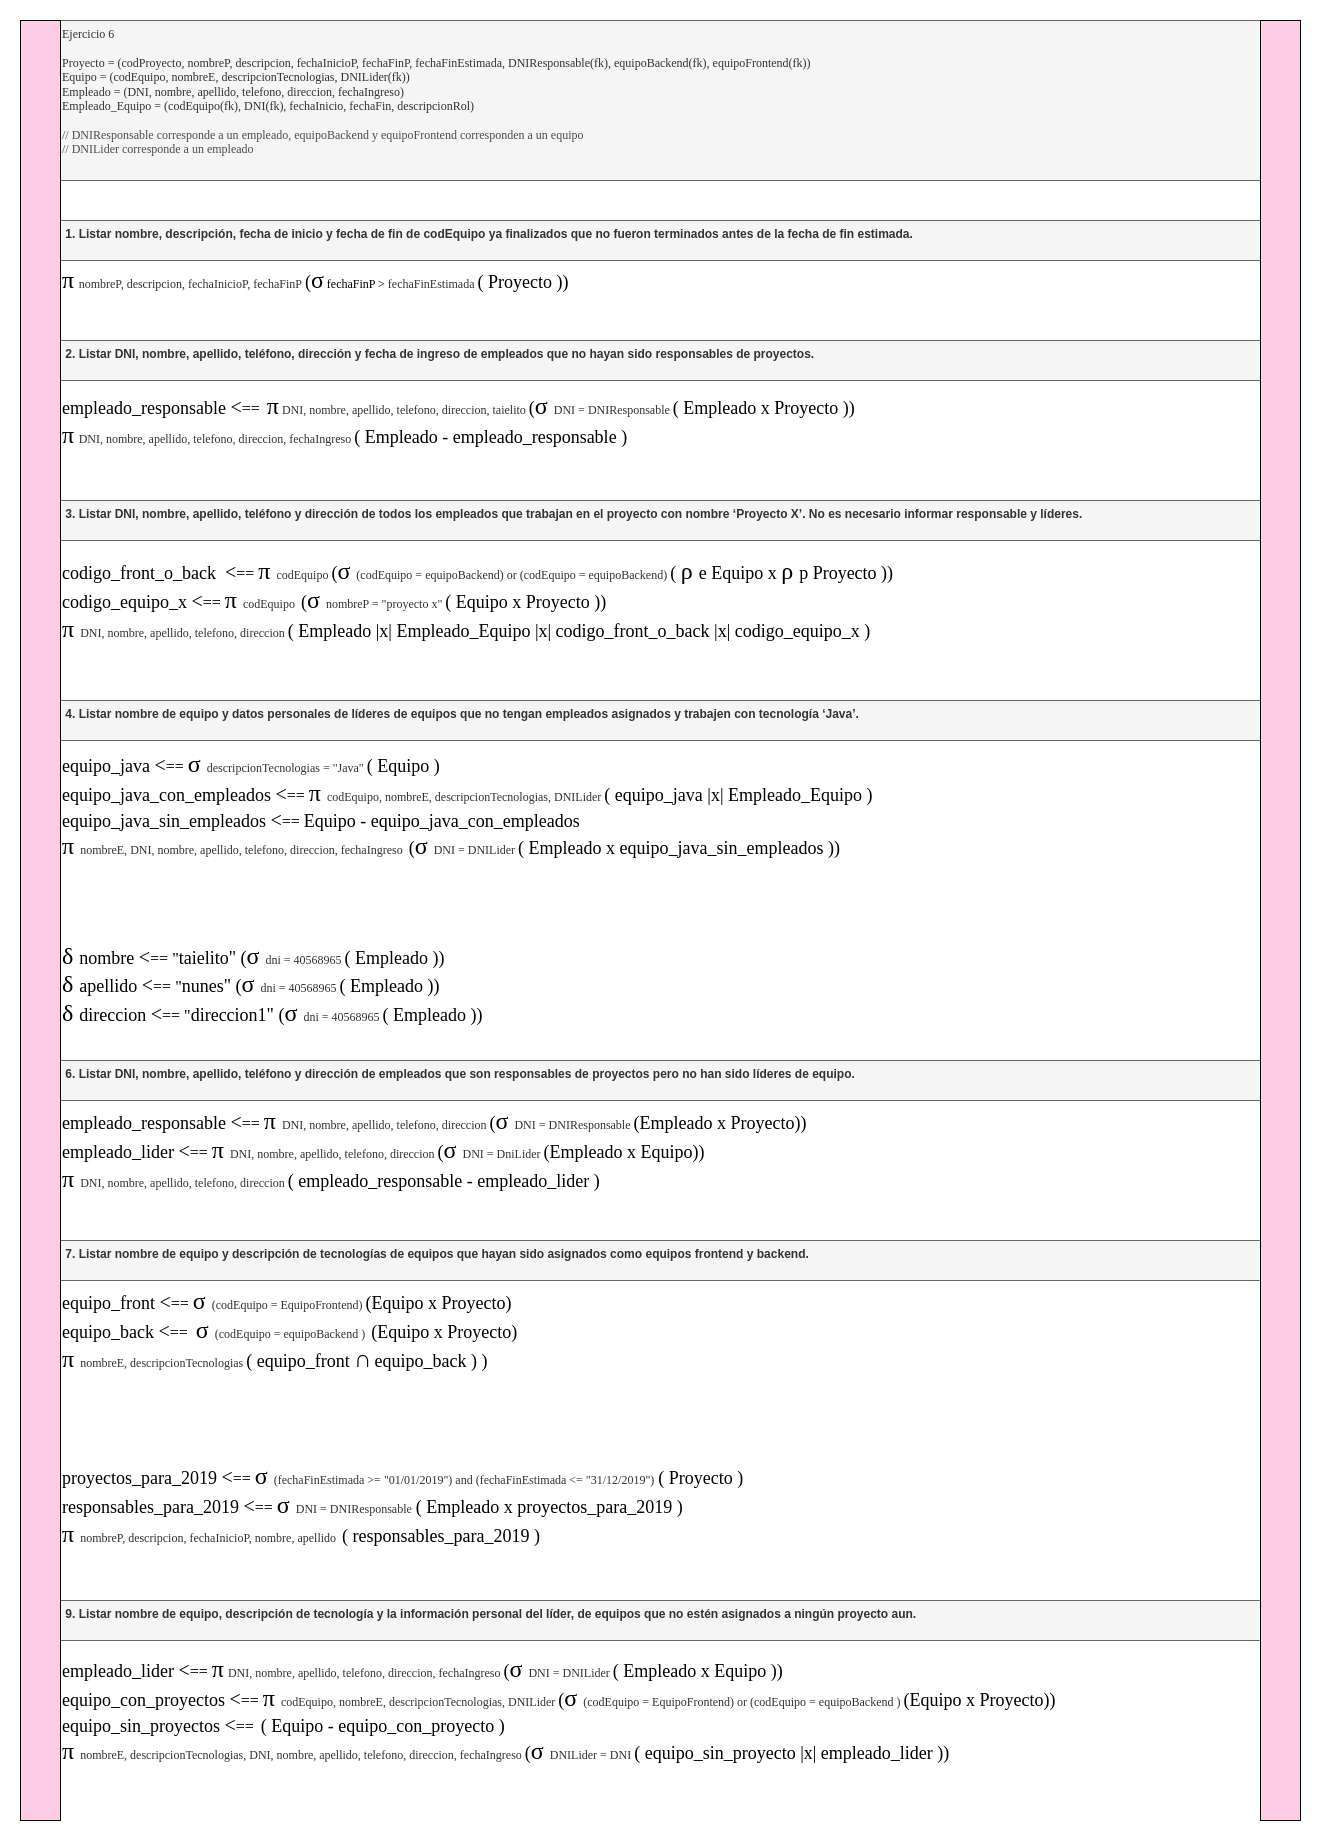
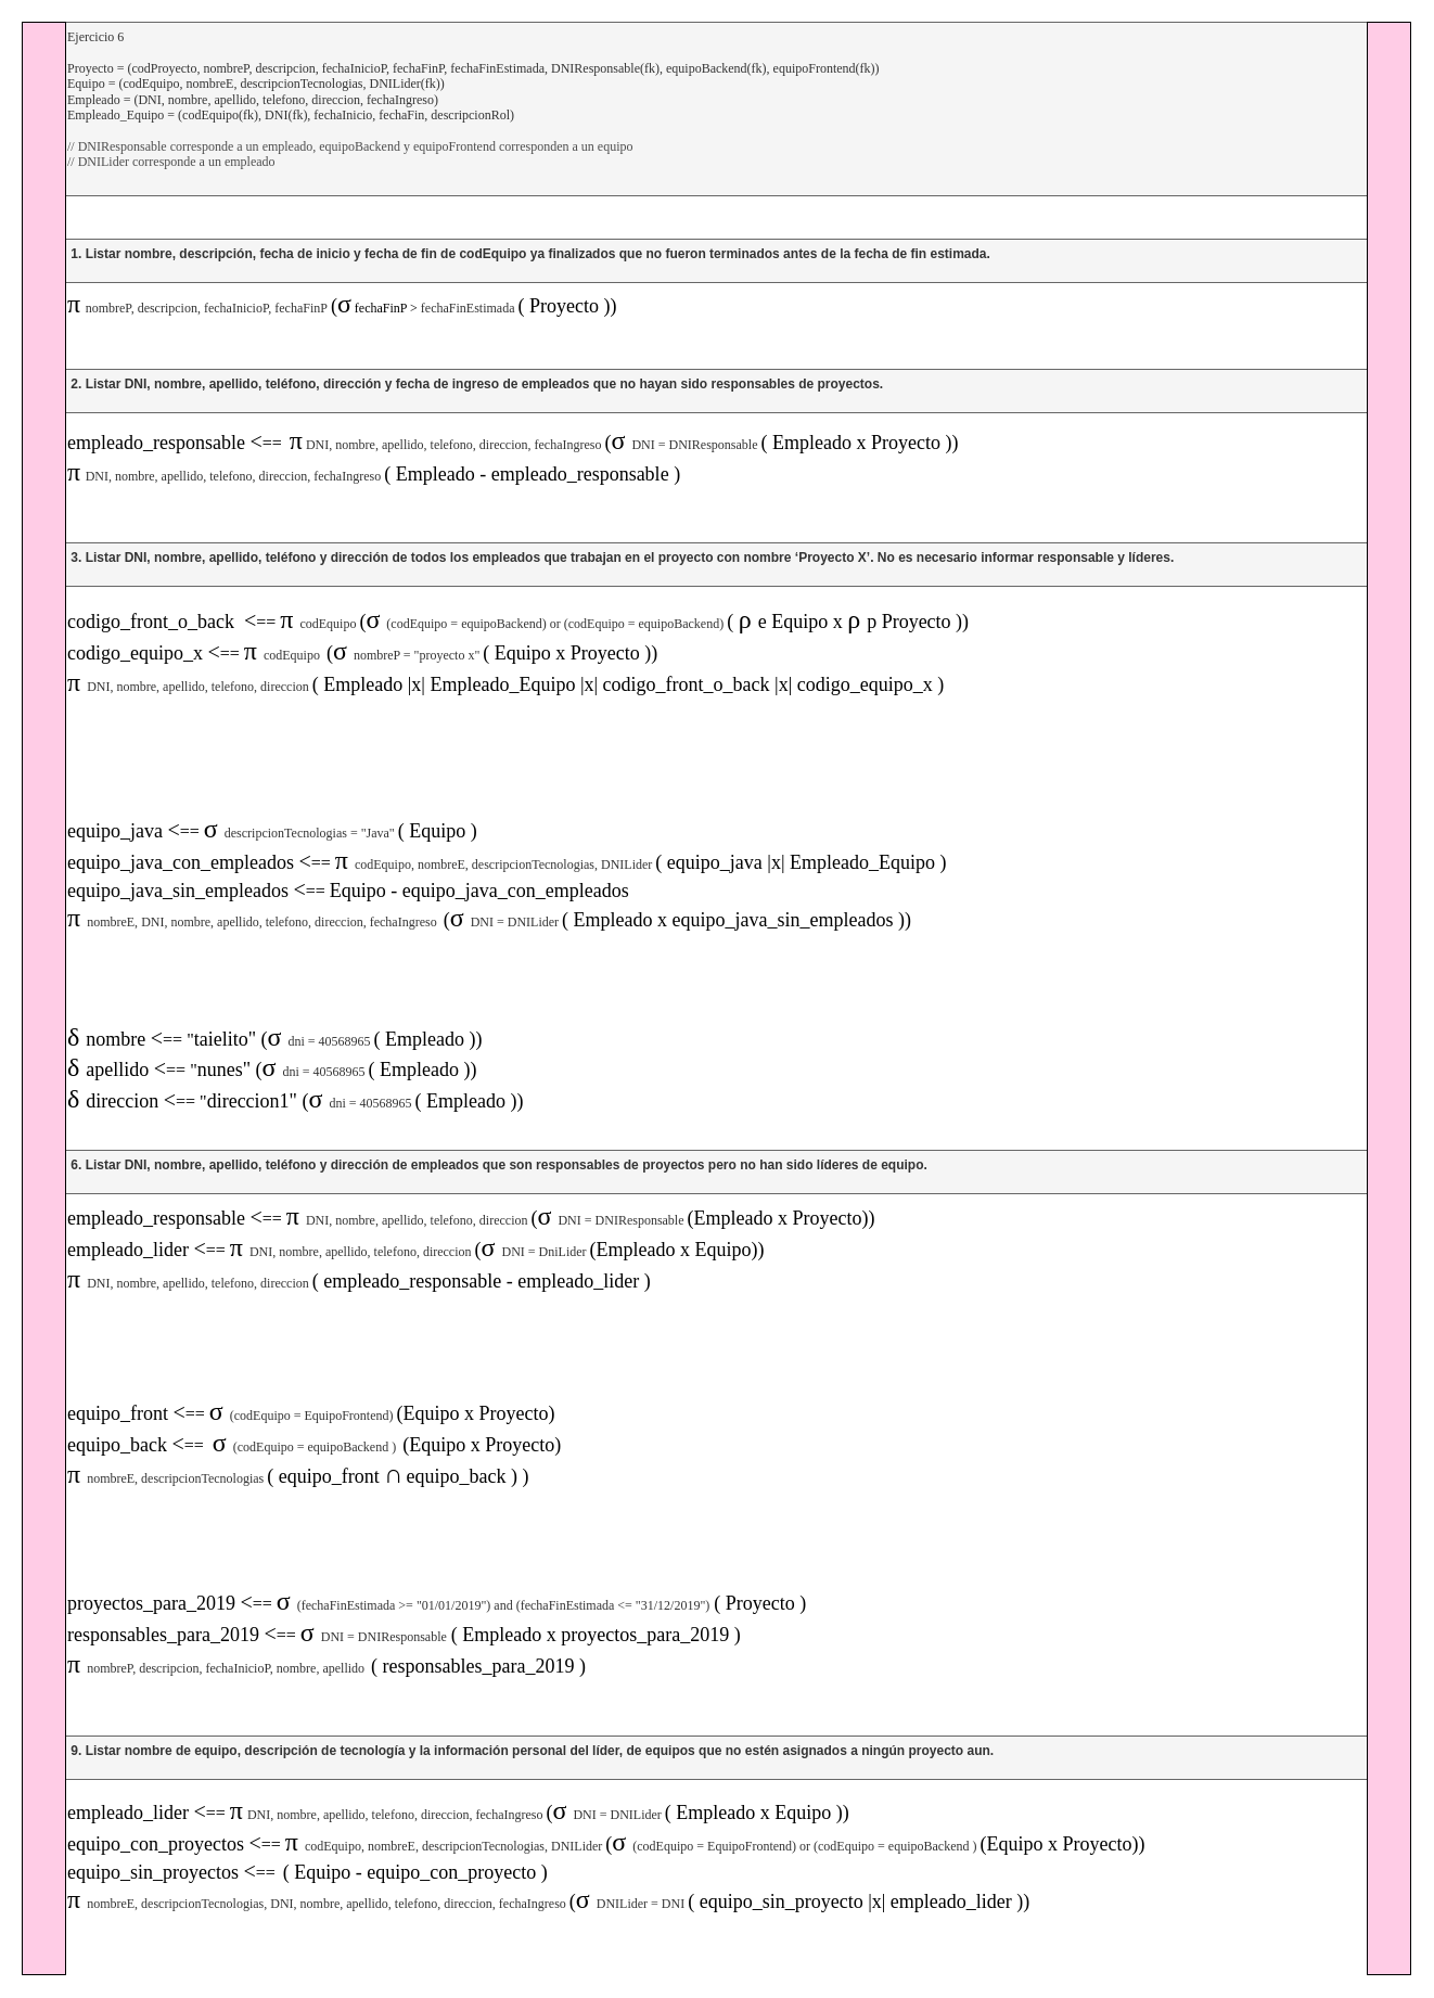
- <mxCell id="16" value="&lt;div style=&quot;&quot;&gt;&lt;div&gt;&lt;span style=&quot;background-color: initial; font-size: 18px;&quot;&gt;empleado_responsable&amp;nbsp;&lt;/span&gt;&lt;span style=&quot;background-color: initial; font-size: 20px;&quot;&gt;&amp;lt;&lt;/span&gt;&lt;font style=&quot;background-color: initial; font-size: 16px;&quot;&gt;==&amp;nbsp;&lt;/font&gt;&lt;font style=&quot;background-color: initial;&quot; face=&quot;Comic Sans MS&quot;&gt;&lt;font style=&quot;font-size: 24px; background-color: initial;&quot;&gt;&lt;/font&gt;&lt;/font&gt;&lt;span style=&quot;background-color: initial; color: rgb(51, 51, 51);&quot;&gt;&amp;nbsp;&lt;/span&gt;&lt;span style=&quot;font-size: 24px;&quot;&gt;π&lt;/span&gt;&lt;span style=&quot;background-color: initial;&quot;&gt;&amp;nbsp;&lt;/span&gt;&lt;span style=&quot;color: rgb(51, 51, 51);&quot;&gt;DNI, nombre, apellido, telefono, direccion, taielito&amp;nbsp;&lt;/span&gt;&lt;span style=&quot;background-color: initial; font-size: 18px;&quot;&gt;(&lt;/span&gt;&lt;span style=&quot;font-size: 24px; background-color: initial;&quot;&gt;σ&amp;nbsp;&lt;/span&gt;&lt;span style=&quot;background-color: initial; color: rgb(51, 51, 51);&quot;&gt;DNI = &lt;/span&gt;&lt;span style=&quot;color: rgb(51, 51, 51);&quot;&gt;DNIResponsable&amp;nbsp;&lt;/span&gt;&lt;span style=&quot;background-color: initial; font-size: 18px;&quot;&gt;(&amp;nbsp;&lt;/span&gt;&lt;span style=&quot;background-color: initial; font-size: 18px;&quot;&gt;Empleado&amp;nbsp;&lt;/span&gt;&lt;font style=&quot;background-color: initial;&quot; face=&quot;Comic Sans MS&quot;&gt;&lt;font style=&quot;font-size: 18px; background-color: initial;&quot;&gt;x Proyecto&amp;nbsp;&lt;/font&gt;&lt;/font&gt;&lt;span style=&quot;background-color: initial; font-size: 18px;&quot;&gt;))&lt;/span&gt;&lt;/div&gt;&lt;div&gt;&lt;font style=&quot;background-color: initial;&quot; face=&quot;Comic Sans MS&quot;&gt;&lt;font style=&quot;font-size: 24px; background-color: initial;&quot;&gt;π&lt;/font&gt;&lt;font style=&quot;font-size: 18px; background-color: initial;&quot;&gt;&amp;nbsp;&lt;/font&gt;&lt;/font&gt;&lt;span style=&quot;background-color: initial; color: rgb(51, 51, 51);&quot;&gt;DNI, nombre, apellido, telefono, direccion, fechaIngreso&lt;/span&gt;&lt;span style=&quot;background-color: initial; color: rgb(51, 51, 51);&quot;&gt;&amp;nbsp;&lt;/span&gt;&lt;span style=&quot;background-color: initial; font-size: 18px;&quot;&gt;(&amp;nbsp;&lt;/span&gt;&lt;font style=&quot;background-color: initial;&quot; face=&quot;Comic Sans MS&quot;&gt;&lt;font style=&quot;font-size: 18px; background-color: initial;&quot;&gt;Empleado -&amp;nbsp;&lt;/font&gt;&lt;/font&gt;&lt;span style=&quot;font-size: 18px;&quot;&gt;empleado_responsable&amp;nbsp;&lt;/span&gt;&lt;span style=&quot;background-color: initial; font-size: 18px;&quot;&gt;)&lt;/span&gt;&lt;/div&gt;&lt;/div&gt;" style="text;whiteSpace=wrap;html=1;verticalAlign=middle;fontFamily=Comic Sans MS;" vertex="1" parent="1"><mxGeometry x="60" y="380" width="1200" height="80" as="geometry" /></mxCell>
+ <mxCell id="16" value="&lt;div style=&quot;&quot;&gt;&lt;div&gt;&lt;span style=&quot;background-color: initial; font-size: 18px;&quot;&gt;empleado_responsable&amp;nbsp;&lt;/span&gt;&lt;span style=&quot;background-color: initial; font-size: 20px;&quot;&gt;&amp;lt;&lt;/span&gt;&lt;font style=&quot;background-color: initial; font-size: 16px;&quot;&gt;==&amp;nbsp;&lt;/font&gt;&lt;font style=&quot;background-color: initial;&quot; face=&quot;Comic Sans MS&quot;&gt;&lt;font style=&quot;font-size: 24px; background-color: initial;&quot;&gt;&lt;/font&gt;&lt;/font&gt;&lt;span style=&quot;background-color: initial; color: rgb(51, 51, 51);&quot;&gt;&amp;nbsp;&lt;/span&gt;&lt;span style=&quot;font-size: 24px;&quot;&gt;π&lt;/span&gt;&lt;span style=&quot;background-color: initial;&quot;&gt;&amp;nbsp;&lt;/span&gt;&lt;span style=&quot;color: rgb(51, 51, 51);&quot;&gt;DNI, nombre, apellido, telefono, direccion, fechaIngreso&amp;nbsp;&lt;/span&gt;&lt;span style=&quot;background-color: initial; font-size: 18px;&quot;&gt;(&lt;/span&gt;&lt;span style=&quot;font-size: 24px; background-color: initial;&quot;&gt;σ&amp;nbsp;&lt;/span&gt;&lt;span style=&quot;background-color: initial; color: rgb(51, 51, 51);&quot;&gt;DNI = &lt;/span&gt;&lt;span style=&quot;color: rgb(51, 51, 51);&quot;&gt;DNIResponsable&amp;nbsp;&lt;/span&gt;&lt;span style=&quot;background-color: initial; font-size: 18px;&quot;&gt;(&amp;nbsp;&lt;/span&gt;&lt;span style=&quot;background-color: initial; font-size: 18px;&quot;&gt;Empleado&amp;nbsp;&lt;/span&gt;&lt;font style=&quot;background-color: initial;&quot; face=&quot;Comic Sans MS&quot;&gt;&lt;font style=&quot;font-size: 18px; background-color: initial;&quot;&gt;x Proyecto&amp;nbsp;&lt;/font&gt;&lt;/font&gt;&lt;span style=&quot;background-color: initial; font-size: 18px;&quot;&gt;))&lt;/span&gt;&lt;/div&gt;&lt;div&gt;&lt;font style=&quot;background-color: initial;&quot; face=&quot;Comic Sans MS&quot;&gt;&lt;font style=&quot;font-size: 24px; background-color: initial;&quot;&gt;π&lt;/font&gt;&lt;font style=&quot;font-size: 18px; background-color: initial;&quot;&gt;&amp;nbsp;&lt;/font&gt;&lt;/font&gt;&lt;span style=&quot;background-color: initial; color: rgb(51, 51, 51);&quot;&gt;DNI, nombre, apellido, telefono, direccion, fechaIngreso&lt;/span&gt;&lt;span style=&quot;background-color: initial; color: rgb(51, 51, 51);&quot;&gt;&amp;nbsp;&lt;/span&gt;&lt;span style=&quot;background-color: initial; font-size: 18px;&quot;&gt;(&amp;nbsp;&lt;/span&gt;&lt;font style=&quot;background-color: initial;&quot; face=&quot;Comic Sans MS&quot;&gt;&lt;font style=&quot;font-size: 18px; background-color: initial;&quot;&gt;Empleado -&amp;nbsp;&lt;/font&gt;&lt;/font&gt;&lt;span style=&quot;font-size: 18px;&quot;&gt;empleado_responsable&amp;nbsp;&lt;/span&gt;&lt;span style=&quot;background-color: initial; font-size: 18px;&quot;&gt;)&lt;/span&gt;&lt;/div&gt;&lt;/div&gt;" style="text;whiteSpace=wrap;html=1;verticalAlign=middle;fontFamily=Comic Sans MS;" vertex="1" parent="1"><mxGeometry x="60" y="380" width="1200" height="80" as="geometry" /></mxCell>
- <mxCell id="6" value="&lt;b&gt;&amp;nbsp;4. Listar nombre de equipo y datos personales de líderes de equipos que no tengan empleados asignados y trabajen con tecnología ‘Java’.&lt;/b&gt;" style="text;whiteSpace=wrap;html=1;fillColor=#f5f5f5;fontColor=#333333;strokeColor=#666666;" vertex="1" parent="1"><mxGeometry x="60" y="700" width="1200" height="40" as="geometry" /></mxCell>
- <mxCell id="8" value="&lt;b&gt;&amp;nbsp;7. Listar nombre de equipo y descripción de tecnologías de equipos que hayan sido asignados como equipos frontend y backend.&lt;/b&gt;" style="text;whiteSpace=wrap;html=1;fillColor=#f5f5f5;fontColor=#333333;strokeColor=#666666;" vertex="1" parent="1"><mxGeometry x="60" y="1240" width="1200" height="40" as="geometry" /></mxCell>
